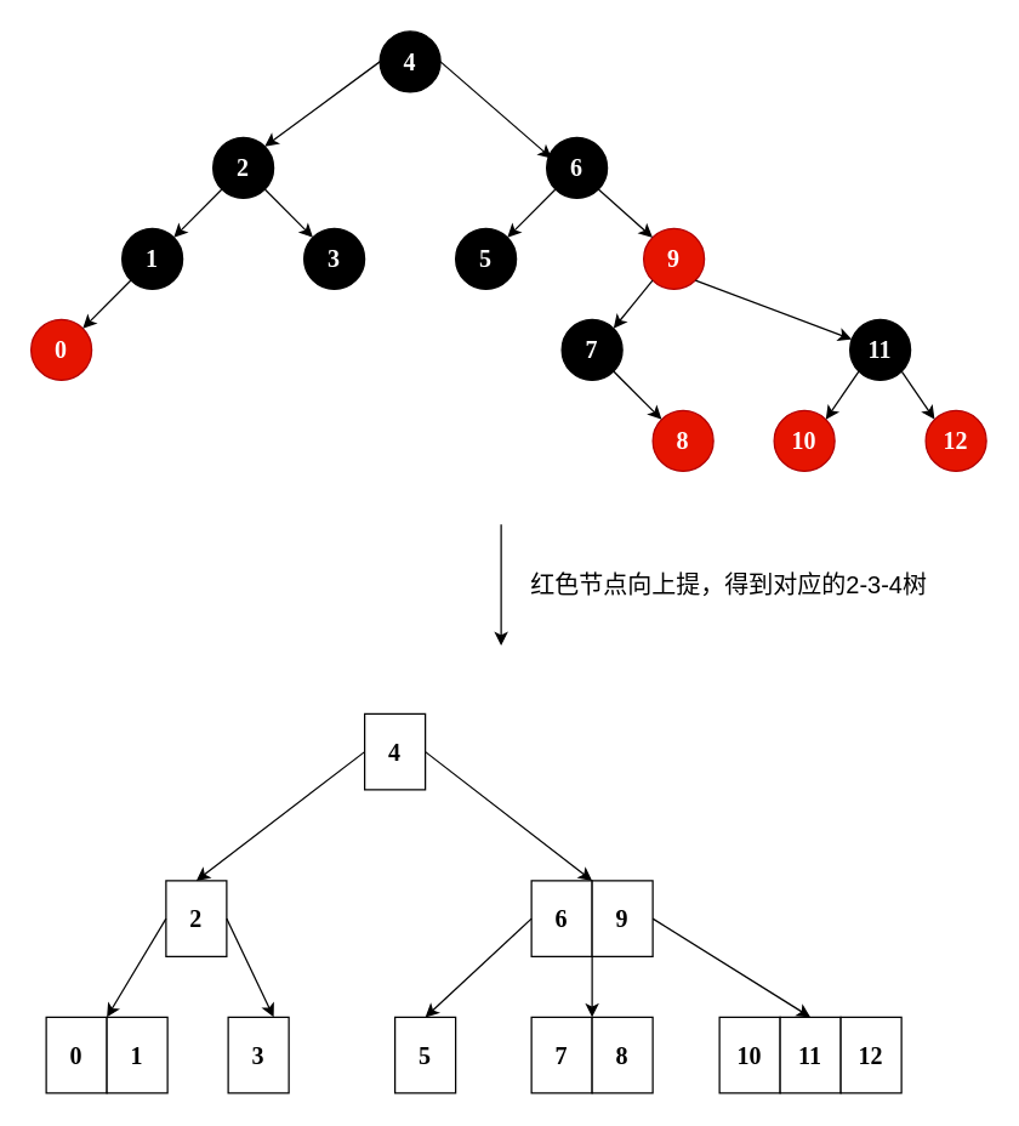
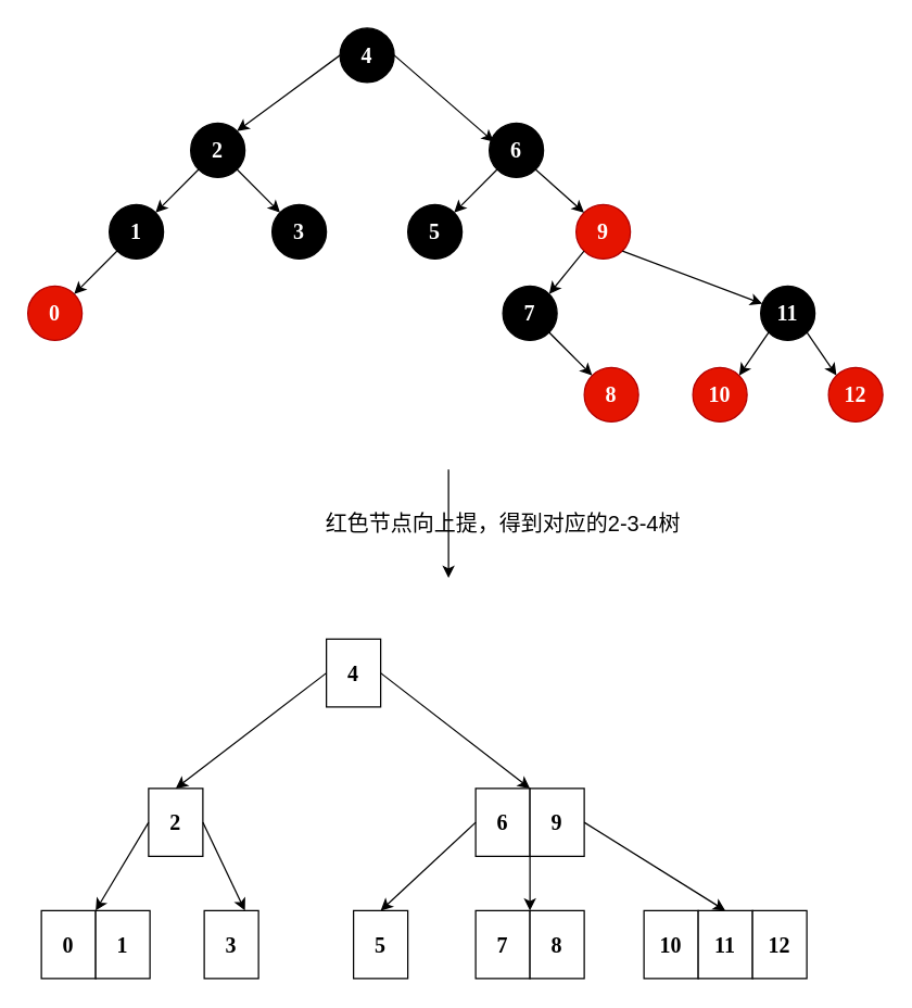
- <mxCell id="28" value="&lt;font style=&quot;font-size: 16px;&quot;&gt;红色节点向上提，得到对应的2-3-4树&lt;/font&gt;" style="text;html=1;align=center;verticalAlign=middle;resizable=0;points=[];autosize=1;strokeColor=none;fillColor=none;" vertex="1" parent="1"><mxGeometry x="340" y="370" width="280" height="30" as="geometry" /></mxCell>
+ <mxCell id="28" value="&lt;font style=&quot;font-size: 16px;&quot;&gt;红色节点向上提，得到对应的2-3-4树&lt;/font&gt;" style="text;html=1;align=center;verticalAlign=middle;resizable=0;points=[];autosize=1;strokeColor=none;fillColor=none;" vertex="1" parent="1"><mxGeometry x="230" y="370" width="280" height="30" as="geometry" /></mxCell>
